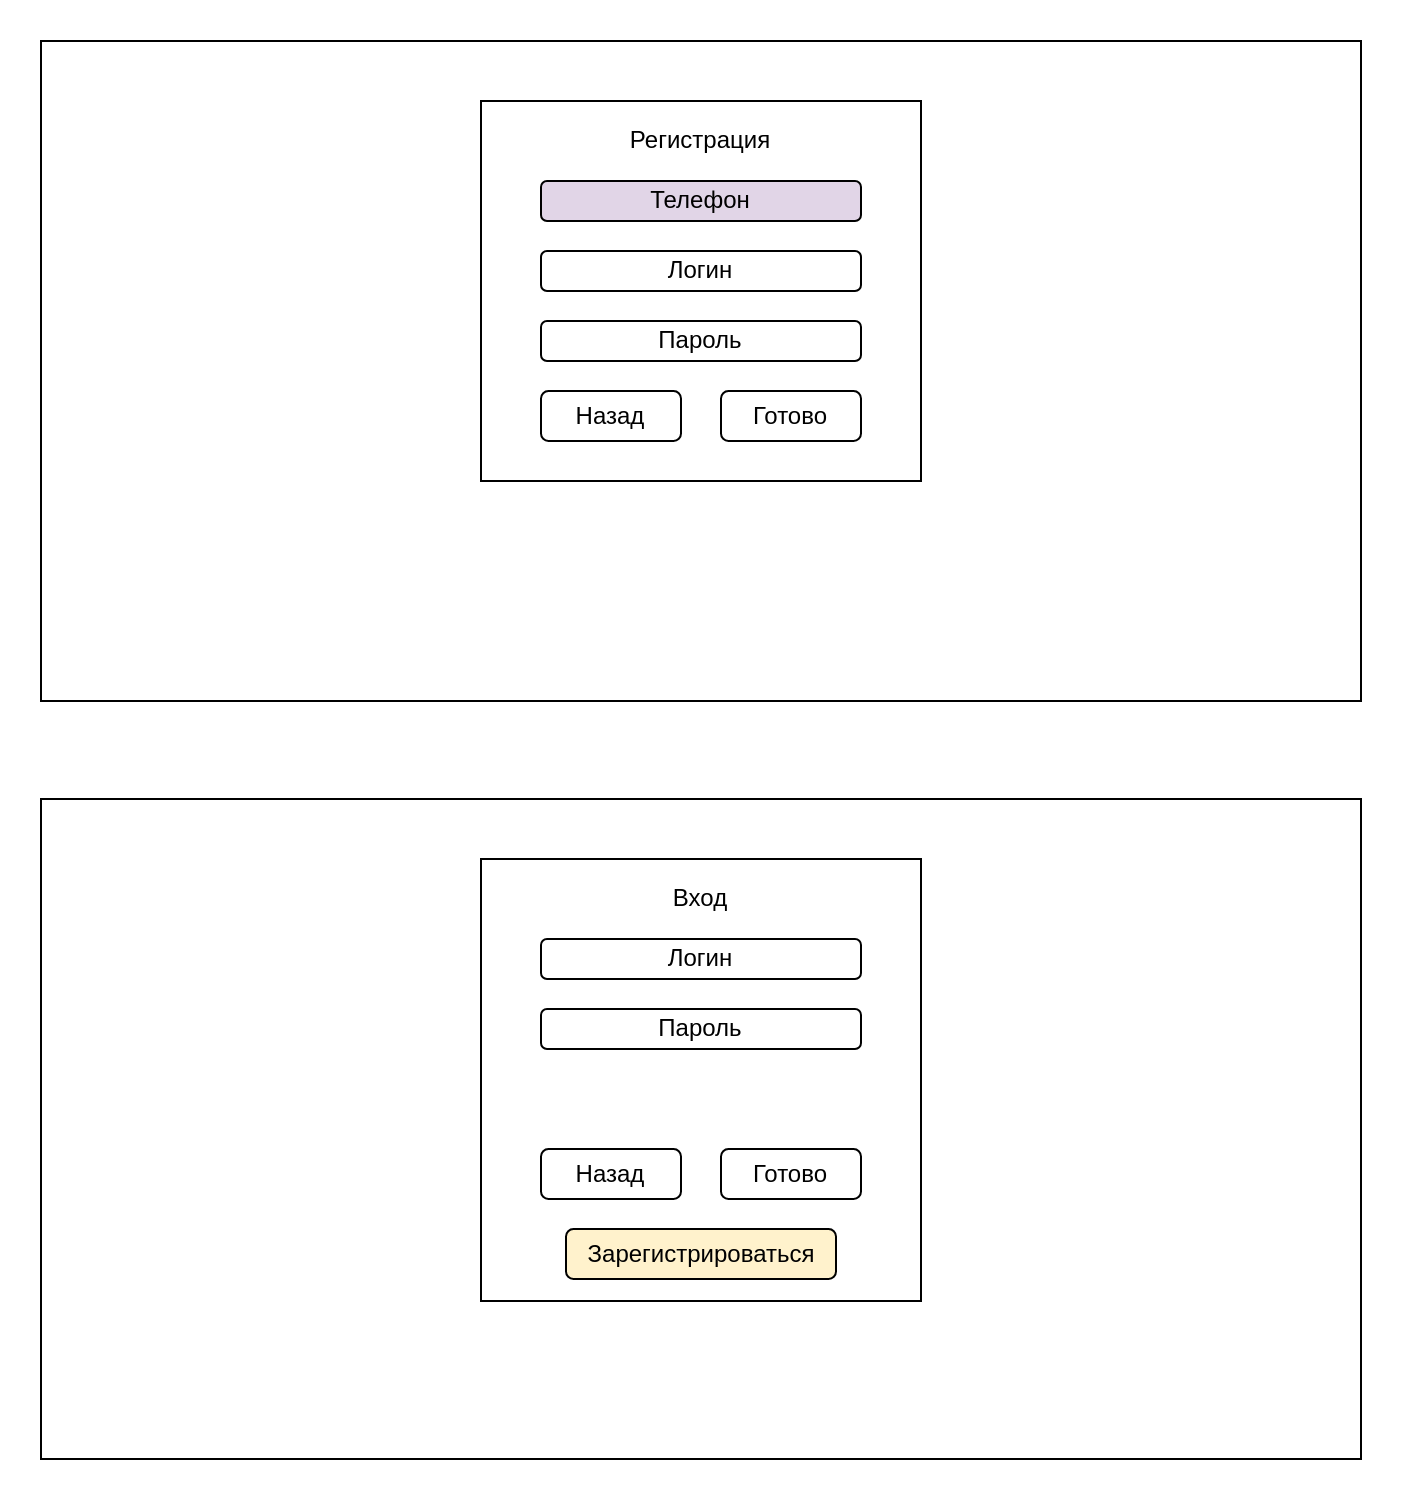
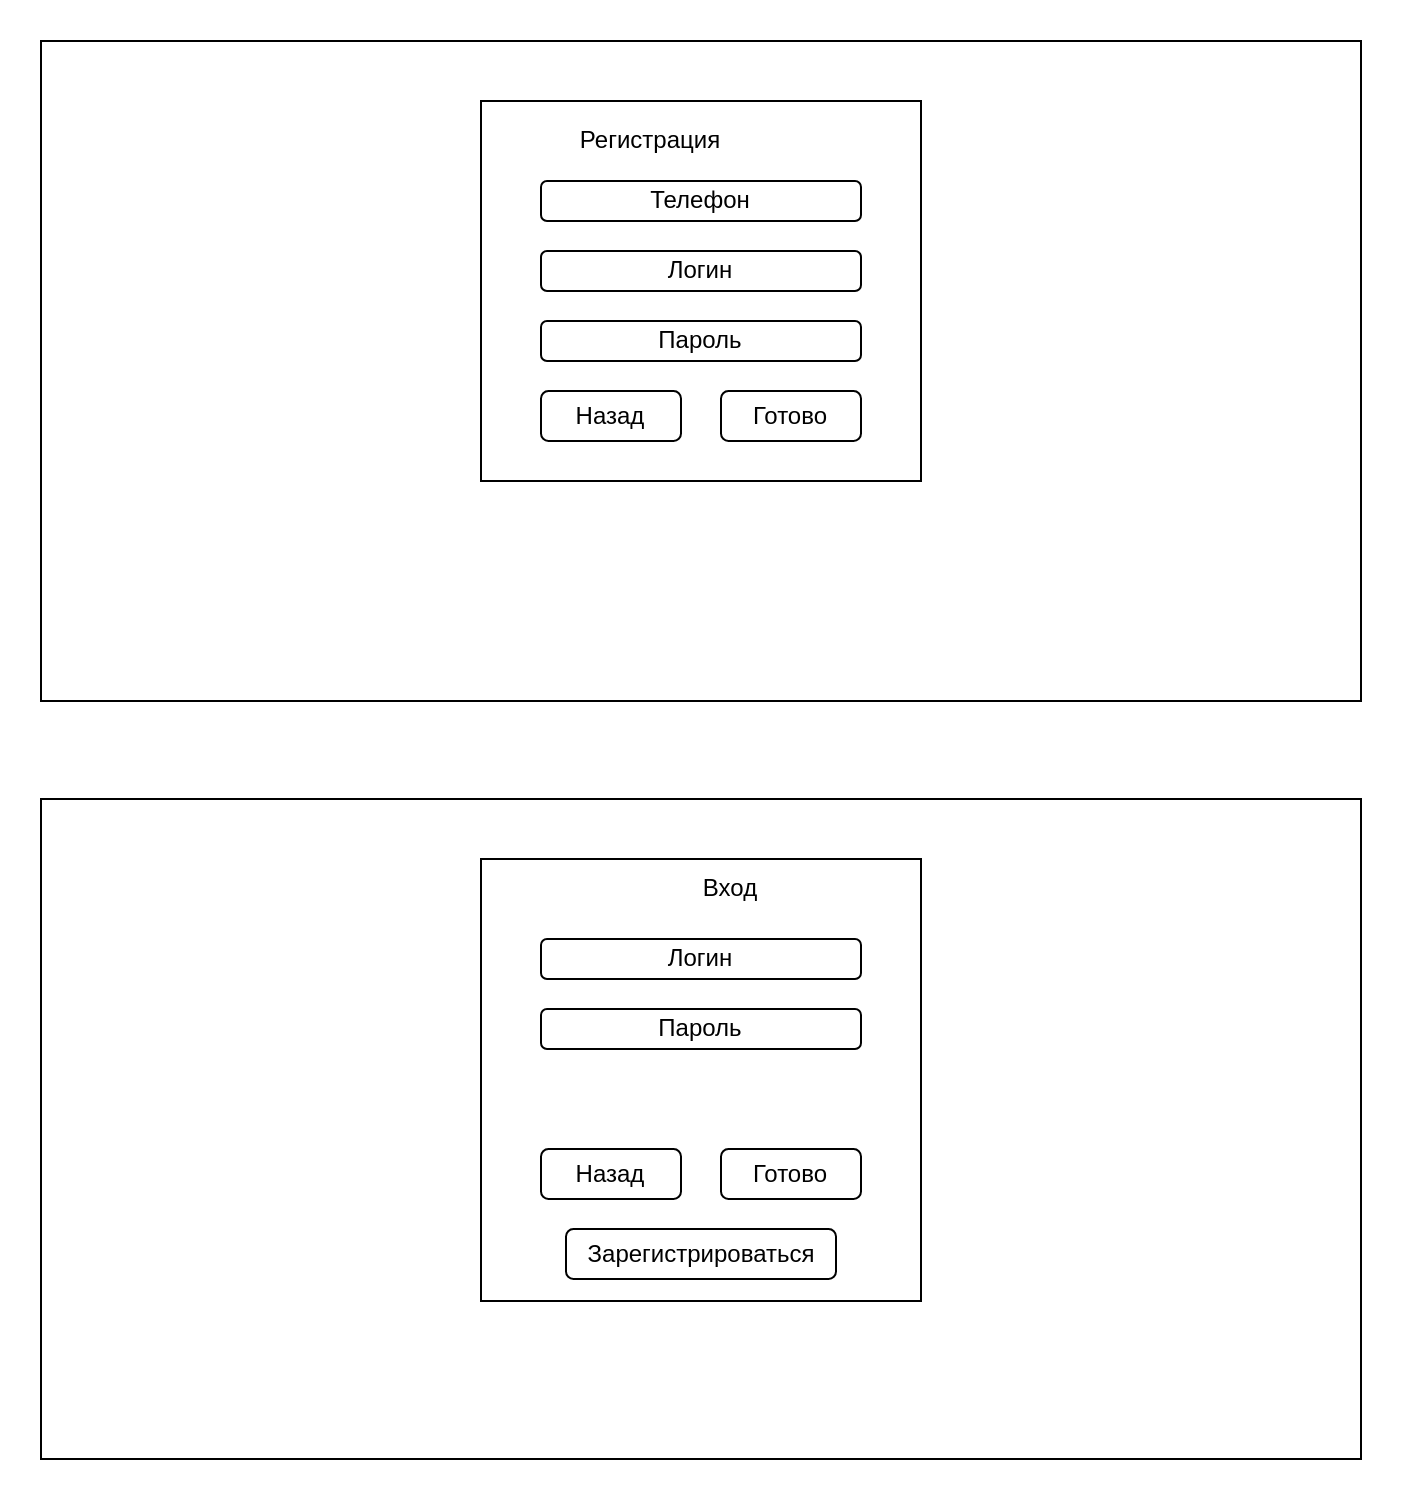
- <mxCell id="4" value="Регистрация" style="text;html=1;strokeColor=none;fillColor=none;align=center;verticalAlign=middle;whiteSpace=wrap;rounded=0;" vertex="1" parent="1"><mxGeometry x="310" y="60" width="80" height="20" as="geometry" /></mxCell>
+ <mxCell id="4" value="Регистрация" style="text;html=1;strokeColor=none;fillColor=none;align=center;verticalAlign=middle;whiteSpace=wrap;rounded=0;" vertex="1" parent="1"><mxGeometry x="285" y="60" width="80" height="20" as="geometry" /></mxCell>
- <mxCell id="5" value="Телефон" style="rounded=1;whiteSpace=wrap;html=1;fillColor=#e1d5e7;" vertex="1" parent="1"><mxGeometry x="270" y="90" width="160" height="20" as="geometry" /></mxCell>
+ <mxCell id="5" value="Телефон" style="rounded=1;whiteSpace=wrap;html=1;" vertex="1" parent="1"><mxGeometry x="270" y="90" width="160" height="20" as="geometry" /></mxCell>
- <mxCell id="12" value="Вход" style="text;html=1;strokeColor=none;fillColor=none;align=center;verticalAlign=middle;whiteSpace=wrap;rounded=0;" vertex="1" parent="1"><mxGeometry x="310" y="439" width="80" height="20" as="geometry" /></mxCell>
+ <mxCell id="12" value="Вход" style="text;html=1;strokeColor=none;fillColor=none;align=center;verticalAlign=middle;whiteSpace=wrap;rounded=0;" vertex="1" parent="1"><mxGeometry x="325" y="434" width="80" height="20" as="geometry" /></mxCell>
- <mxCell id="17" value="Зарегистрироваться" style="rounded=1;whiteSpace=wrap;html=1;fillColor=#fff2cc;" vertex="1" parent="1"><mxGeometry x="282.5" y="614" width="135" height="25" as="geometry" /></mxCell>
+ <mxCell id="17" value="Зарегистрироваться" style="rounded=1;whiteSpace=wrap;html=1;" vertex="1" parent="1"><mxGeometry x="282.5" y="614" width="135" height="25" as="geometry" /></mxCell>
